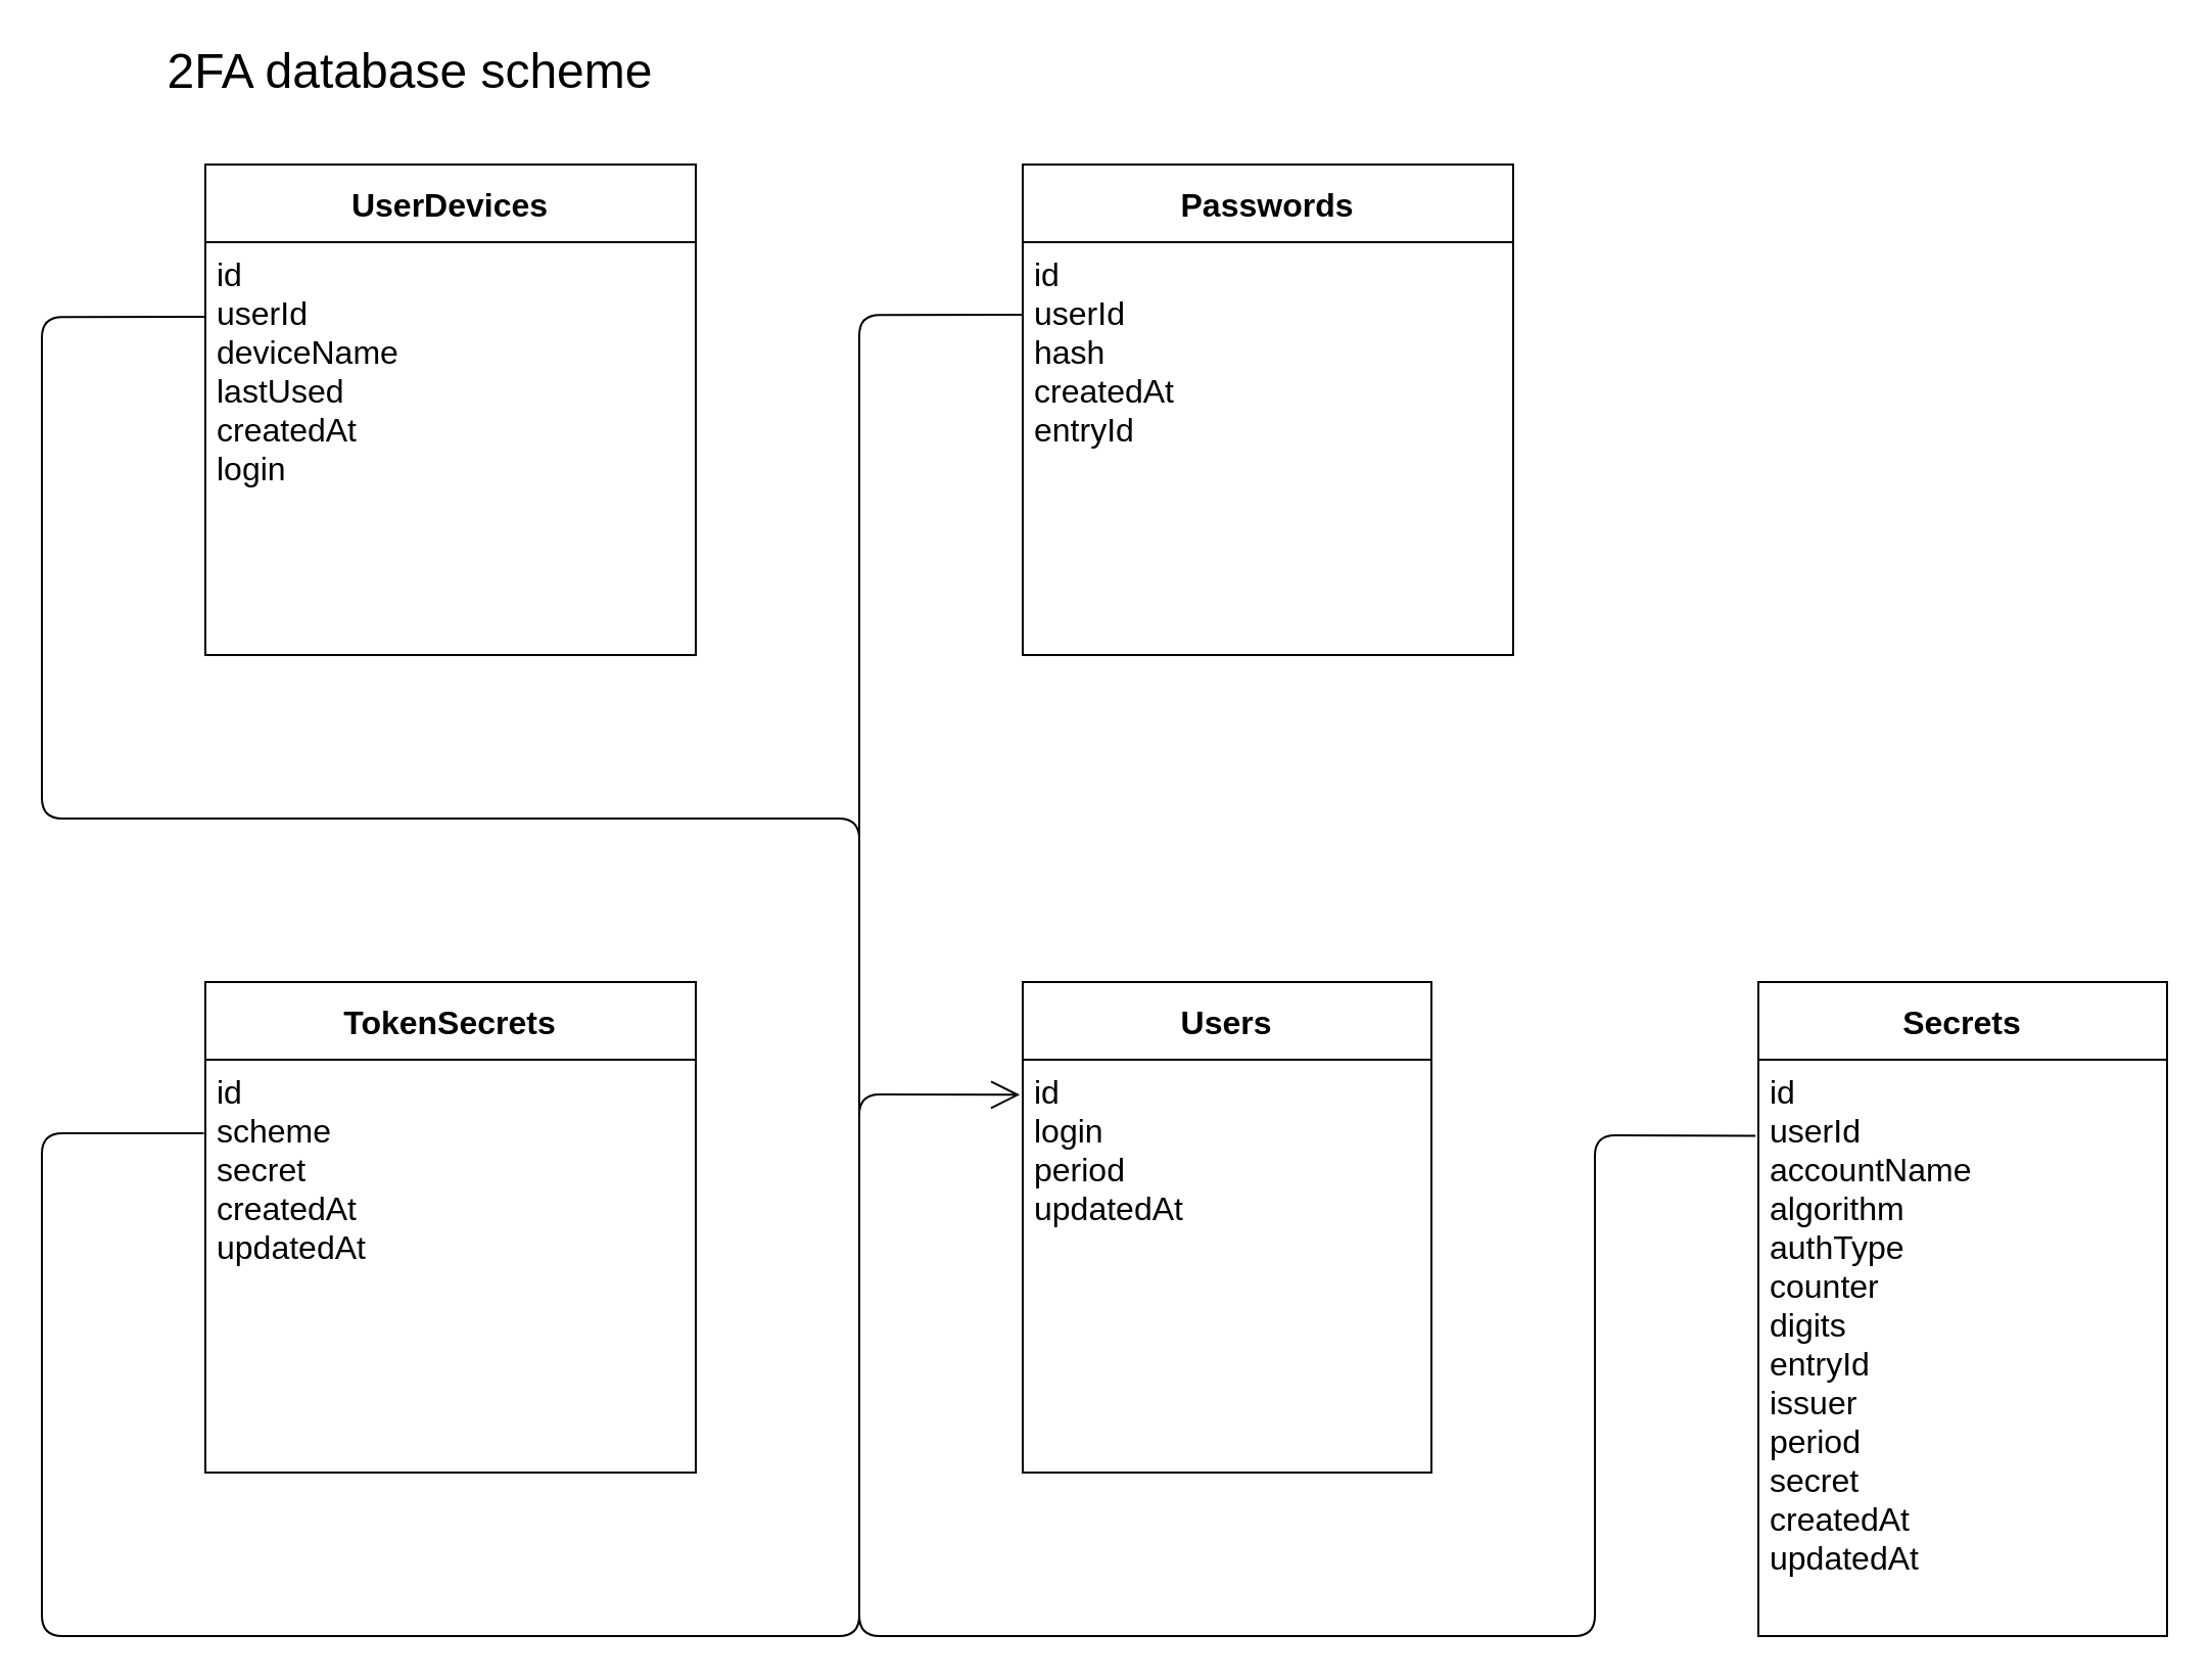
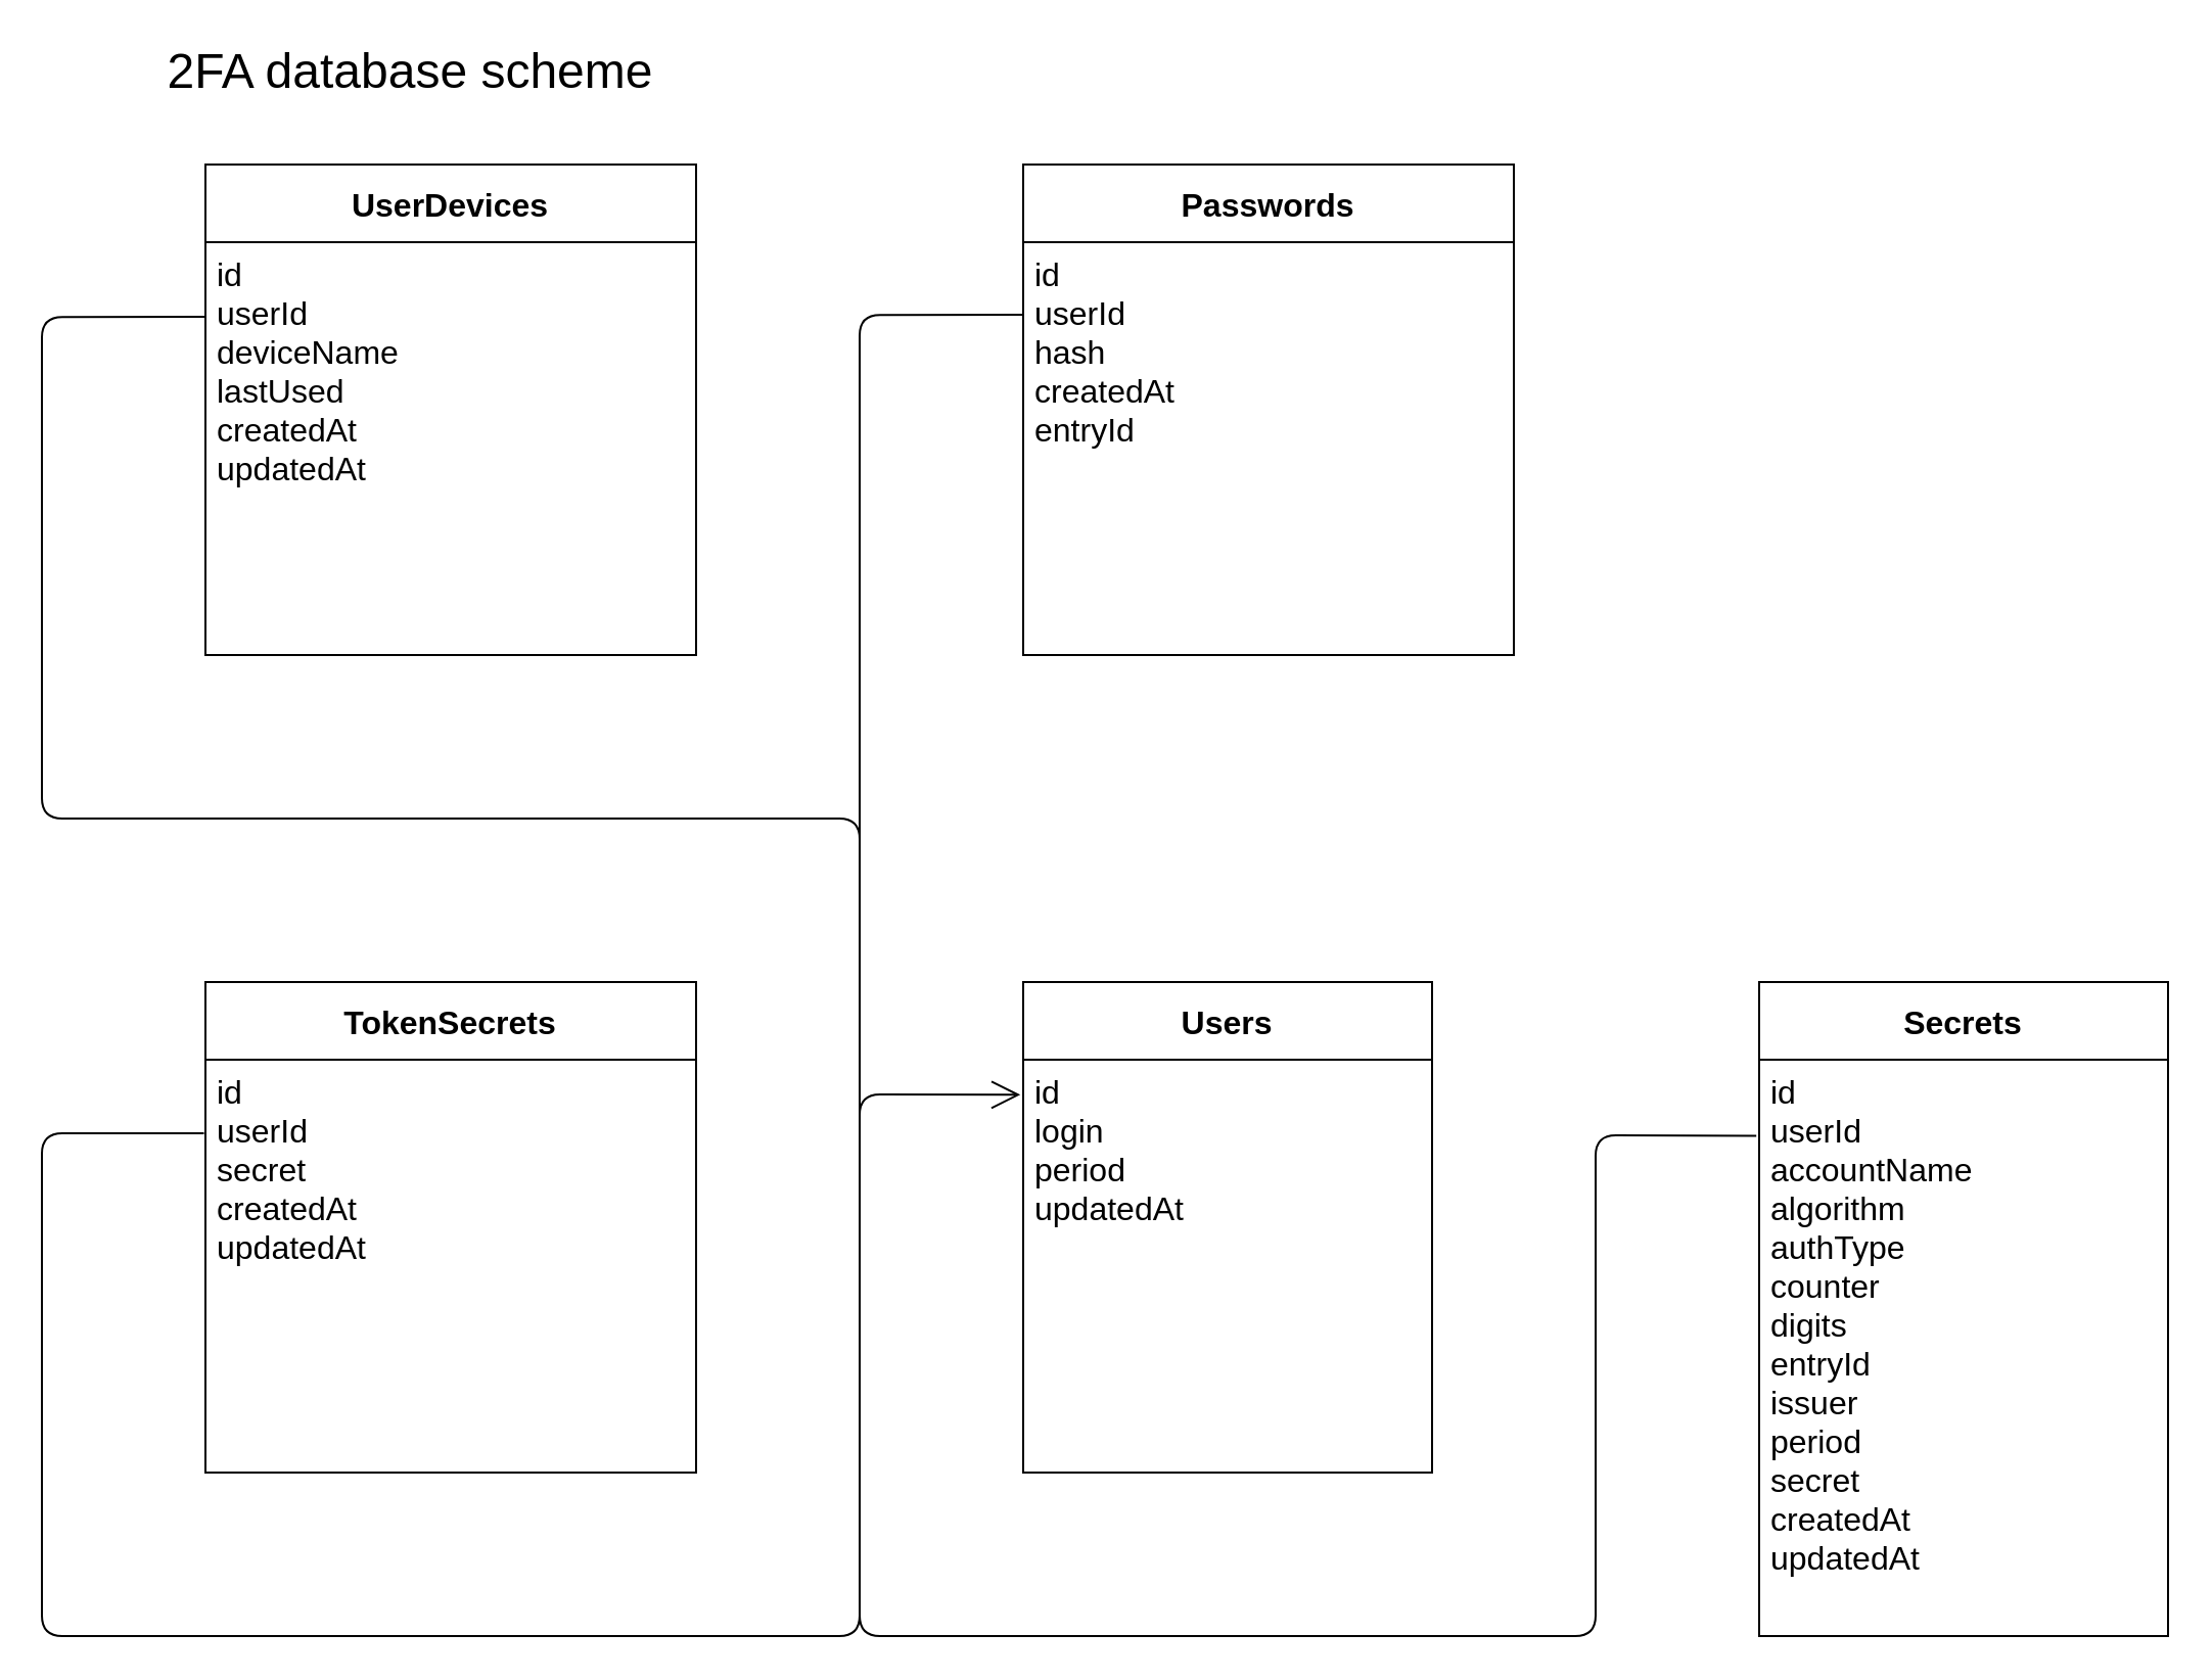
- <mxCell id="11" value="id&#10;userId&#10;deviceName&#10;lastUsed&#10;createdAt&#10;login" style="text;align=left;verticalAlign=top;spacingLeft=4;spacingRight=4;overflow=hidden;rotatable=0;points=[[0,0.5],[1,0.5]];portConstraint=eastwest;fontSize=16;" vertex="1" parent="10"><mxGeometry y="38" width="240" height="202" as="geometry" /></mxCell>
+ <mxCell id="11" value="id&#10;userId&#10;deviceName&#10;lastUsed&#10;createdAt&#10;updatedAt" style="text;align=left;verticalAlign=top;spacingLeft=4;spacingRight=4;overflow=hidden;rotatable=0;points=[[0,0.5],[1,0.5]];portConstraint=eastwest;fontSize=16;" vertex="1" parent="10"><mxGeometry y="38" width="240" height="202" as="geometry" /></mxCell>
- <mxCell id="8" value="id&#10;scheme&#10;secret&#10;createdAt&#10;updatedAt" style="text;align=left;verticalAlign=top;spacingLeft=4;spacingRight=4;overflow=hidden;rotatable=0;points=[[0,0.5],[1,0.5]];portConstraint=eastwest;fontSize=16;" vertex="1" parent="7"><mxGeometry y="38" width="240" height="202" as="geometry" /></mxCell>
+ <mxCell id="8" value="id&#10;userId&#10;secret&#10;createdAt&#10;updatedAt" style="text;align=left;verticalAlign=top;spacingLeft=4;spacingRight=4;overflow=hidden;rotatable=0;points=[[0,0.5],[1,0.5]];portConstraint=eastwest;fontSize=16;" vertex="1" parent="7"><mxGeometry y="38" width="240" height="202" as="geometry" /></mxCell>
